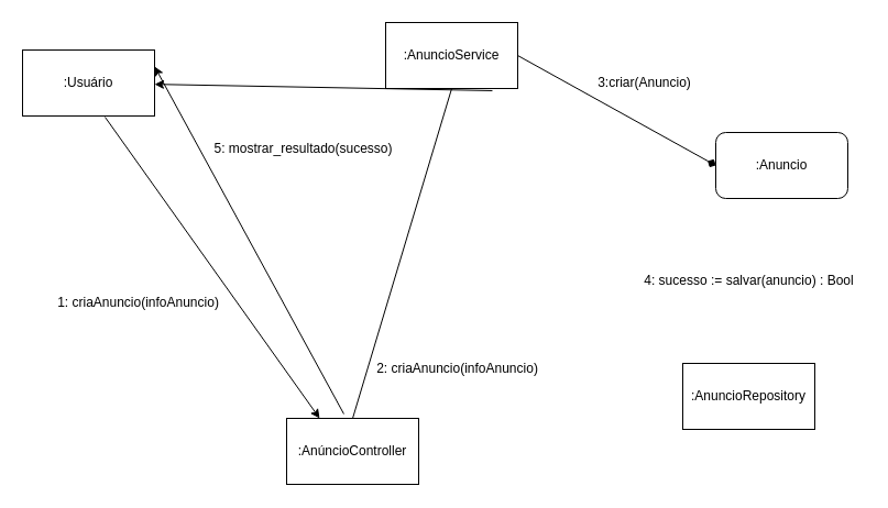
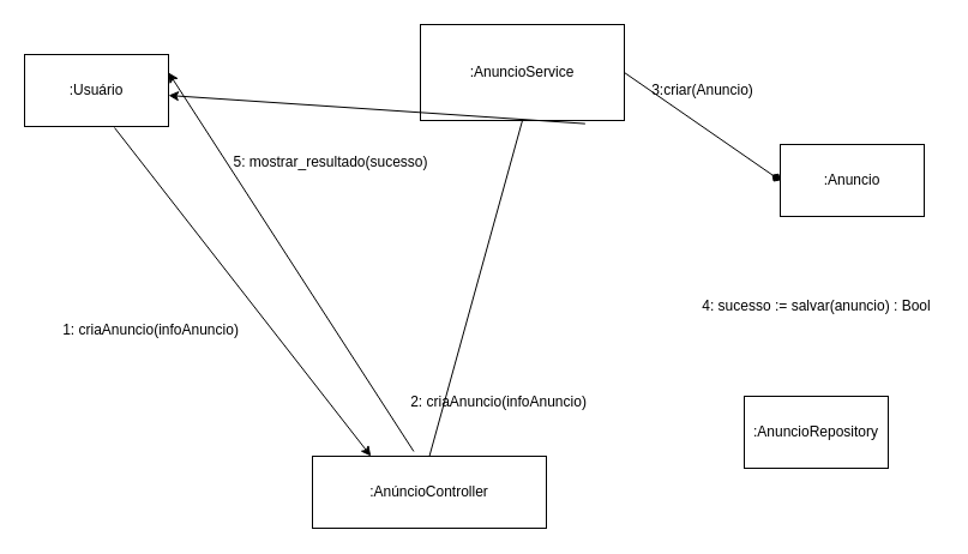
- <mxCell id="5" value=":AnuncioService" style="rounded=0;whiteSpace=wrap;html=1;" vertex="1" parent="1"><mxGeometry x="350" y="20" width="120" height="60" as="geometry" /></mxCell>
+ <mxCell id="5" value=":AnuncioService" style="rounded=0;whiteSpace=wrap;html=1;" vertex="1" parent="1"><mxGeometry x="350" y="20" width="170" height="80" as="geometry" /></mxCell>
- <mxCell id="6" value=":Anuncio" style="whiteSpace=wrap;html=1;rounded=1;" vertex="1" parent="1"><mxGeometry x="650" y="120" width="120" height="60" as="geometry" /></mxCell>
+ <mxCell id="6" value=":Anuncio" style="whiteSpace=wrap;html=1;" vertex="1" parent="1"><mxGeometry x="650" y="120" width="120" height="60" as="geometry" /></mxCell>
- <mxCell id="3" value=":AnúncioController" style="rounded=0;whiteSpace=wrap;html=1;" vertex="1" parent="1"><mxGeometry x="260" y="380" width="120" height="60" as="geometry" /></mxCell>
+ <mxCell id="3" value=":AnúncioController" style="rounded=0;whiteSpace=wrap;html=1;" vertex="1" parent="1"><mxGeometry x="260" y="380" width="195" height="60" as="geometry" /></mxCell>
